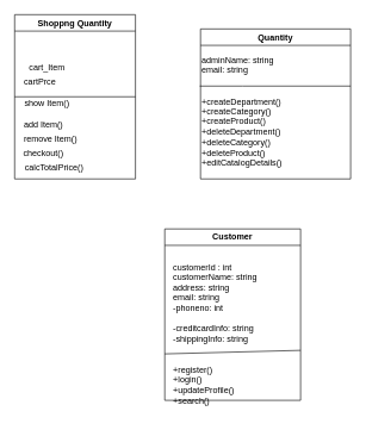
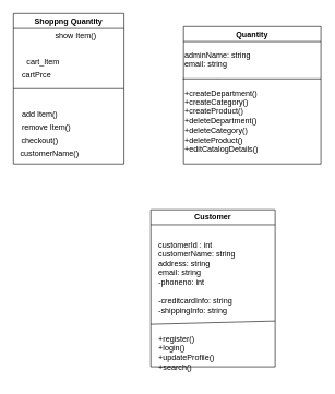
- <mxCell id="5" value="show Item()" style="text;html=1;align=center;verticalAlign=middle;resizable=0;points=[];autosize=1;strokeColor=none;fillColor=none;" parent="2" vertex="1"><mxGeometry y="110" width="90" height="30" as="geometry" /></mxCell>
+ <mxCell id="5" value="show Item()" style="text;html=1;align=center;verticalAlign=middle;resizable=0;points=[];autosize=1;strokeColor=none;fillColor=none;" parent="2" vertex="1"><mxGeometry x="50" y="20" width="90" height="30" as="geometry" /></mxCell>
- <mxCell id="8" value="calcTotalPrice()" style="text;html=1;align=center;verticalAlign=middle;resizable=0;points=[];autosize=1;strokeColor=none;fillColor=none;" parent="2" vertex="1"><mxGeometry y="200" width="110" height="30" as="geometry" /></mxCell>
+ <mxCell id="8" value="customerName()" style="text;html=1;align=center;verticalAlign=middle;resizable=0;points=[];autosize=1;strokeColor=none;fillColor=none;" parent="2" vertex="1"><mxGeometry y="200" width="110" height="30" as="geometry" /></mxCell>
